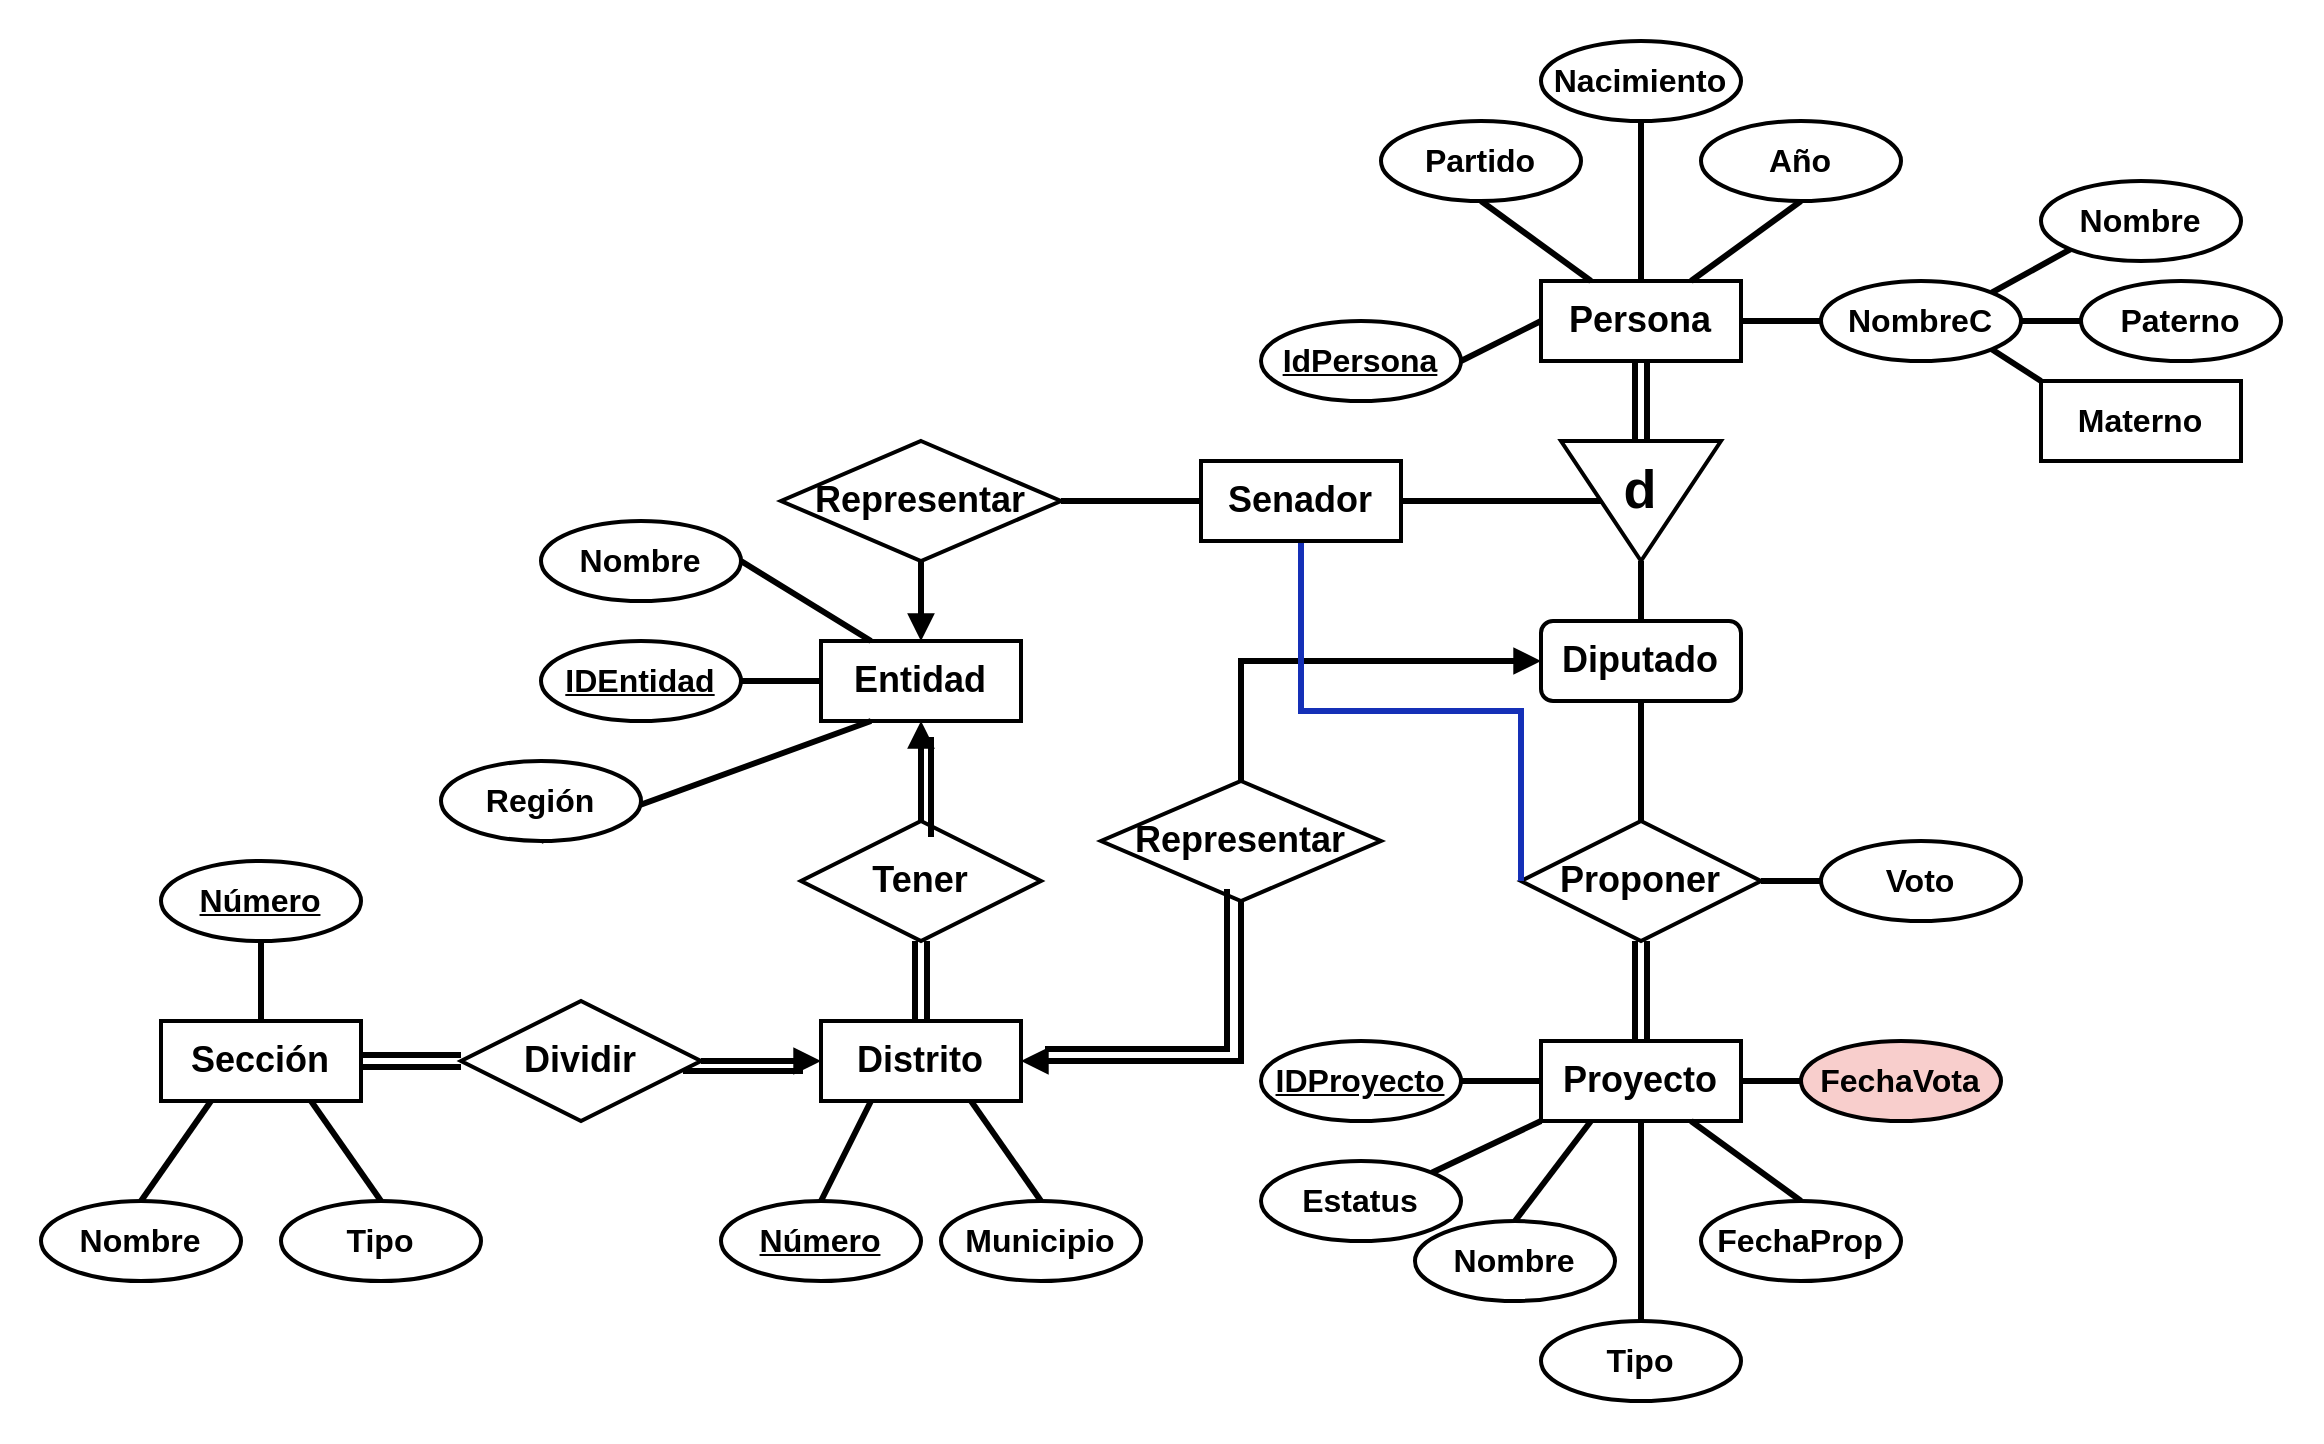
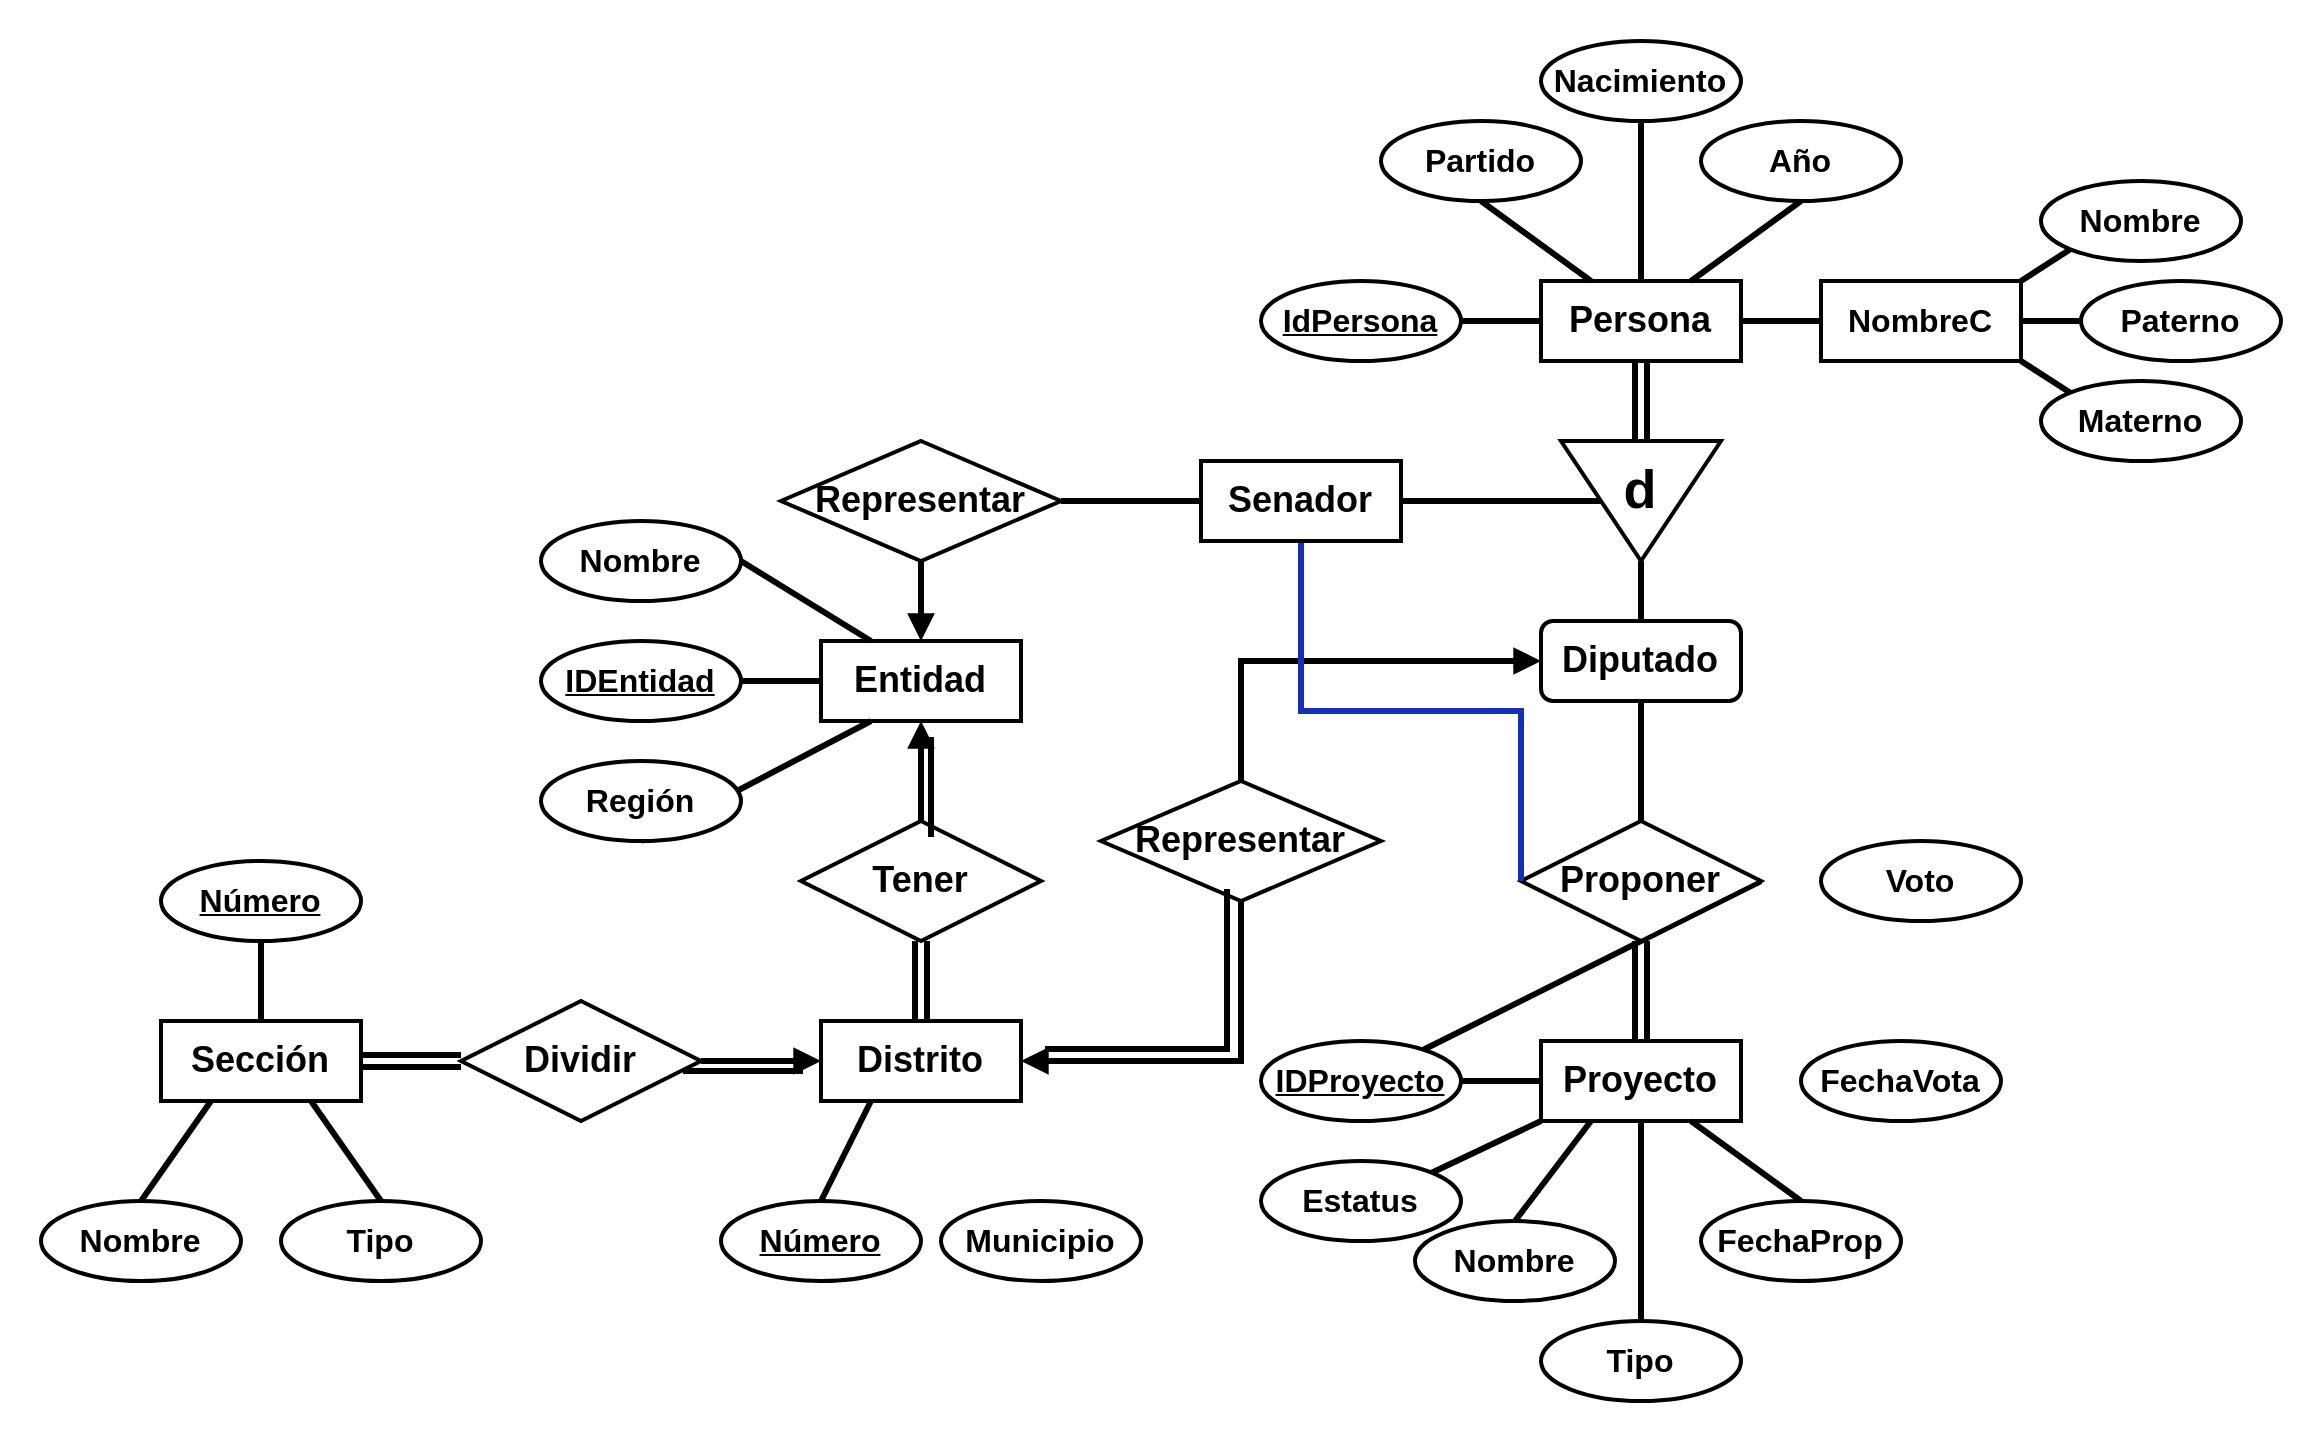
- <mxCell id="19" value="NombreC" style="ellipse;whiteSpace=wrap;html=1;align=center;strokeWidth=2;fontSize=16;fontStyle=1" parent="1" vertex="1"><mxGeometry x="910" y="140" width="100" height="40" as="geometry" /></mxCell>
+ <mxCell id="19" value="NombreC" style="whiteSpace=wrap;html=1;align=center;strokeWidth=2;fontSize=16;fontStyle=1;rounded=0;" parent="1" vertex="1"><mxGeometry x="910" y="140" width="100" height="40" as="geometry" /></mxCell>
- <mxCell id="79" value="IdPersona" style="ellipse;whiteSpace=wrap;html=1;align=center;strokeWidth=2;fontSize=16;fontStyle=5" parent="1" vertex="1"><mxGeometry x="630" y="160" width="100" height="40" as="geometry" /></mxCell>
+ <mxCell id="79" value="IdPersona" style="ellipse;whiteSpace=wrap;html=1;align=center;strokeWidth=2;fontSize=16;fontStyle=5" parent="1" vertex="1"><mxGeometry x="630" y="140" width="100" height="40" as="geometry" /></mxCell>
- <mxCell id="25" value="Materno" style="whiteSpace=wrap;html=1;align=center;strokeWidth=2;fontSize=16;fontStyle=1;rounded=0;" parent="1" vertex="1"><mxGeometry x="1020" y="190" width="100" height="40" as="geometry" /></mxCell>
+ <mxCell id="25" value="Materno" style="ellipse;whiteSpace=wrap;html=1;align=center;strokeWidth=2;fontSize=16;fontStyle=1" parent="1" vertex="1"><mxGeometry x="1020" y="190" width="100" height="40" as="geometry" /></mxCell>
- <mxCell id="11" value="Región" style="ellipse;whiteSpace=wrap;html=1;align=center;strokeWidth=2;fontSize=16;fontStyle=1" parent="1" vertex="1"><mxGeometry x="220" y="380" width="100" height="40" as="geometry" /></mxCell>
+ <mxCell id="11" value="Región" style="ellipse;whiteSpace=wrap;html=1;align=center;strokeWidth=2;fontSize=16;fontStyle=1" parent="1" vertex="1"><mxGeometry x="270" y="380" width="100" height="40" as="geometry" /></mxCell>
- <mxCell id="42" style="edgeStyle=none;rounded=0;orthogonalLoop=1;jettySize=auto;html=1;exitX=1;exitY=0.5;exitDx=0;exitDy=0;entryX=0;entryY=0.5;entryDx=0;entryDy=0;strokeWidth=3;endArrow=none;endFill=0;" parent="1" source="43" target="44" edge="1"><mxGeometry relative="1" as="geometry" /></mxCell>
+ <mxCell id="42" style="edgeStyle=none;rounded=0;orthogonalLoop=1;jettySize=auto;html=1;exitX=1;exitY=0.5;exitDx=0;exitDy=0;strokeWidth=3;endArrow=none;endFill=0;" parent="1" source="43" target="39" edge="1"><mxGeometry relative="1" as="geometry" /></mxCell>
- <mxCell id="32" style="edgeStyle=none;rounded=0;orthogonalLoop=1;jettySize=auto;html=1;exitX=0;exitY=0.5;exitDx=0;exitDy=0;entryX=1;entryY=0.5;entryDx=0;entryDy=0;strokeWidth=3;endArrow=none;endFill=0;" parent="1" source="33" target="6" edge="1"><mxGeometry relative="1" as="geometry" /></mxCell>
- <mxCell id="33" value="FechaVota" style="ellipse;whiteSpace=wrap;html=1;align=center;strokeWidth=2;fontSize=16;fontStyle=1;fillColor=#f8cecc;" parent="1" vertex="1"><mxGeometry x="900" y="520" width="100" height="40" as="geometry" /></mxCell>
+ <mxCell id="33" value="FechaVota" style="ellipse;whiteSpace=wrap;html=1;align=center;strokeWidth=2;fontSize=16;fontStyle=1" parent="1" vertex="1"><mxGeometry x="900" y="520" width="100" height="40" as="geometry" /></mxCell>
- <mxCell id="53" style="edgeStyle=none;rounded=0;orthogonalLoop=1;jettySize=auto;html=1;exitX=0.5;exitY=0;exitDx=0;exitDy=0;entryX=0.75;entryY=1;entryDx=0;entryDy=0;strokeWidth=3;endArrow=none;endFill=0;" parent="1" source="54" target="3" edge="1"><mxGeometry relative="1" as="geometry" /></mxCell>
